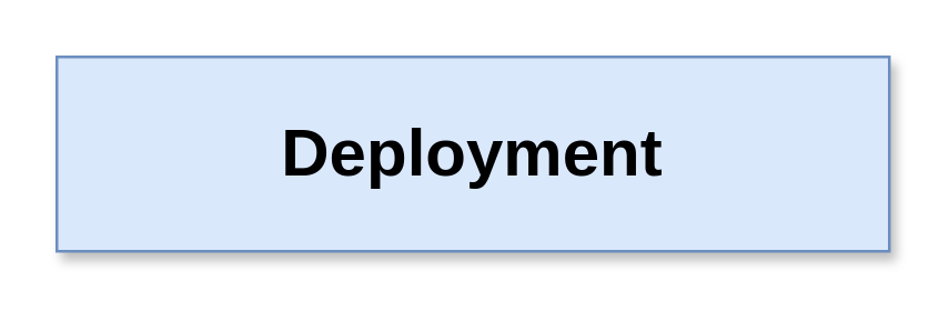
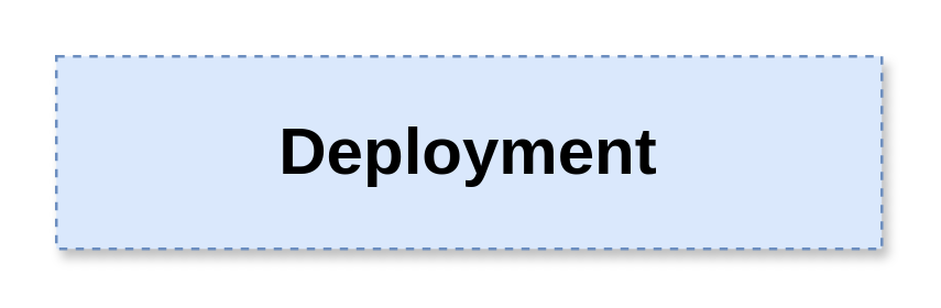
- <mxCell id="2" value="Deployment" style="rounded=0;whiteSpace=wrap;html=1;fillColor=#dae8fc;strokeColor=#6c8ebf;fontSize=24;fontStyle=1;shadow=1;" vertex="1" parent="1"><mxGeometry x="20" y="20" width="300" height="70" as="geometry" /></mxCell>
+ <mxCell id="2" value="Deployment" style="rounded=0;whiteSpace=wrap;html=1;fillColor=#dae8fc;strokeColor=#6c8ebf;fontSize=24;fontStyle=1;shadow=1;dashed=1;" vertex="1" parent="1"><mxGeometry x="20" y="20" width="300" height="70" as="geometry" /></mxCell>
